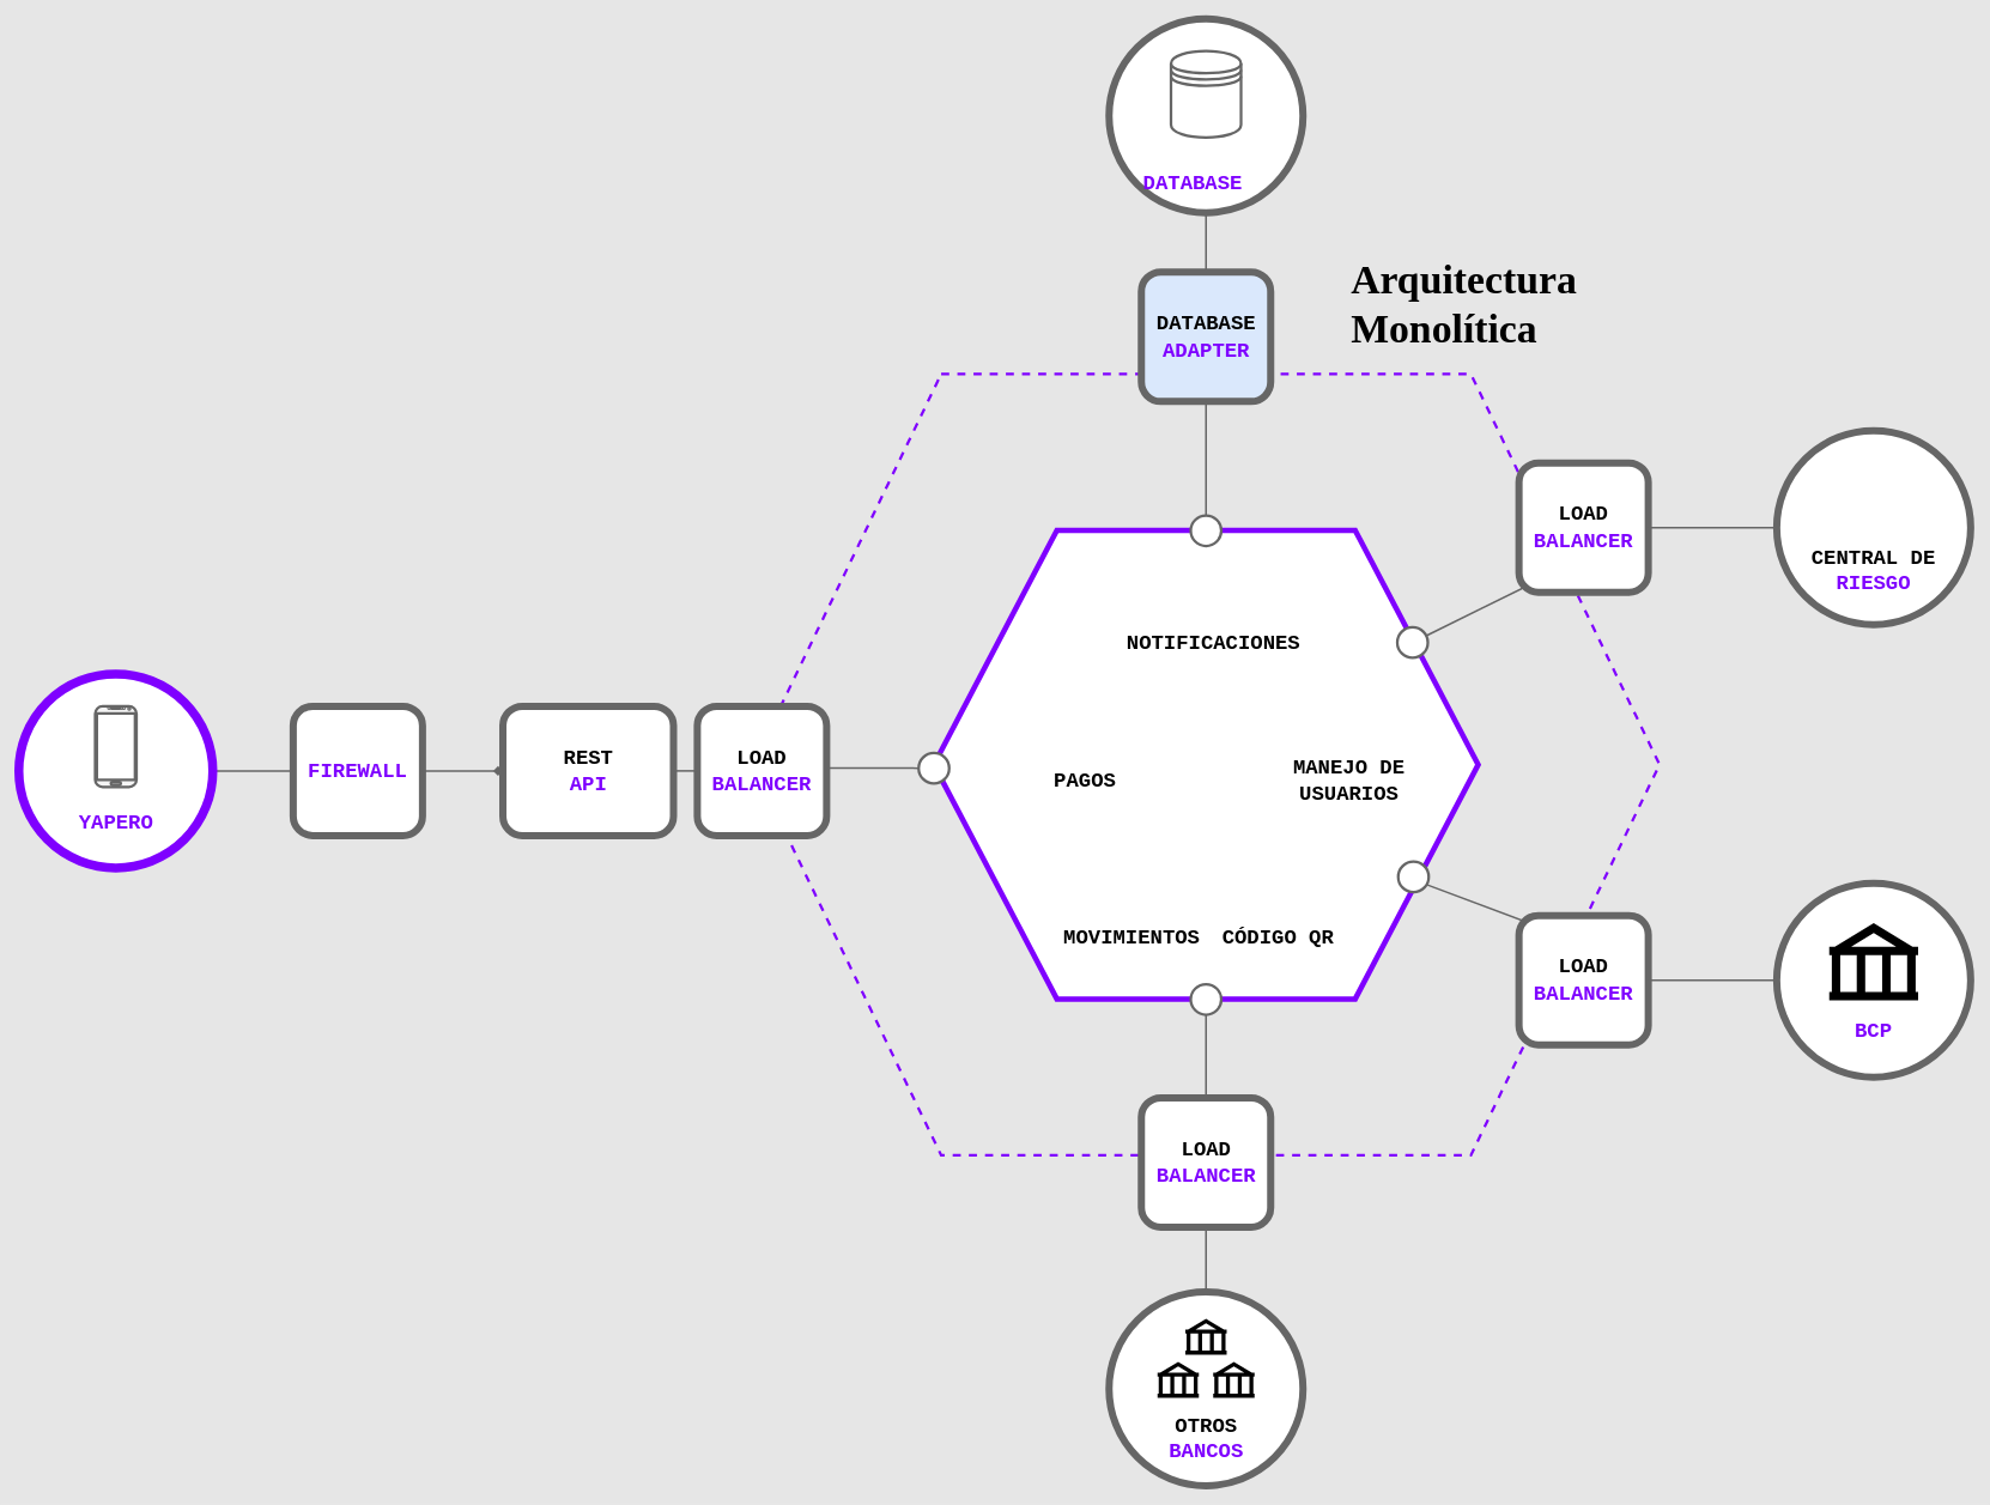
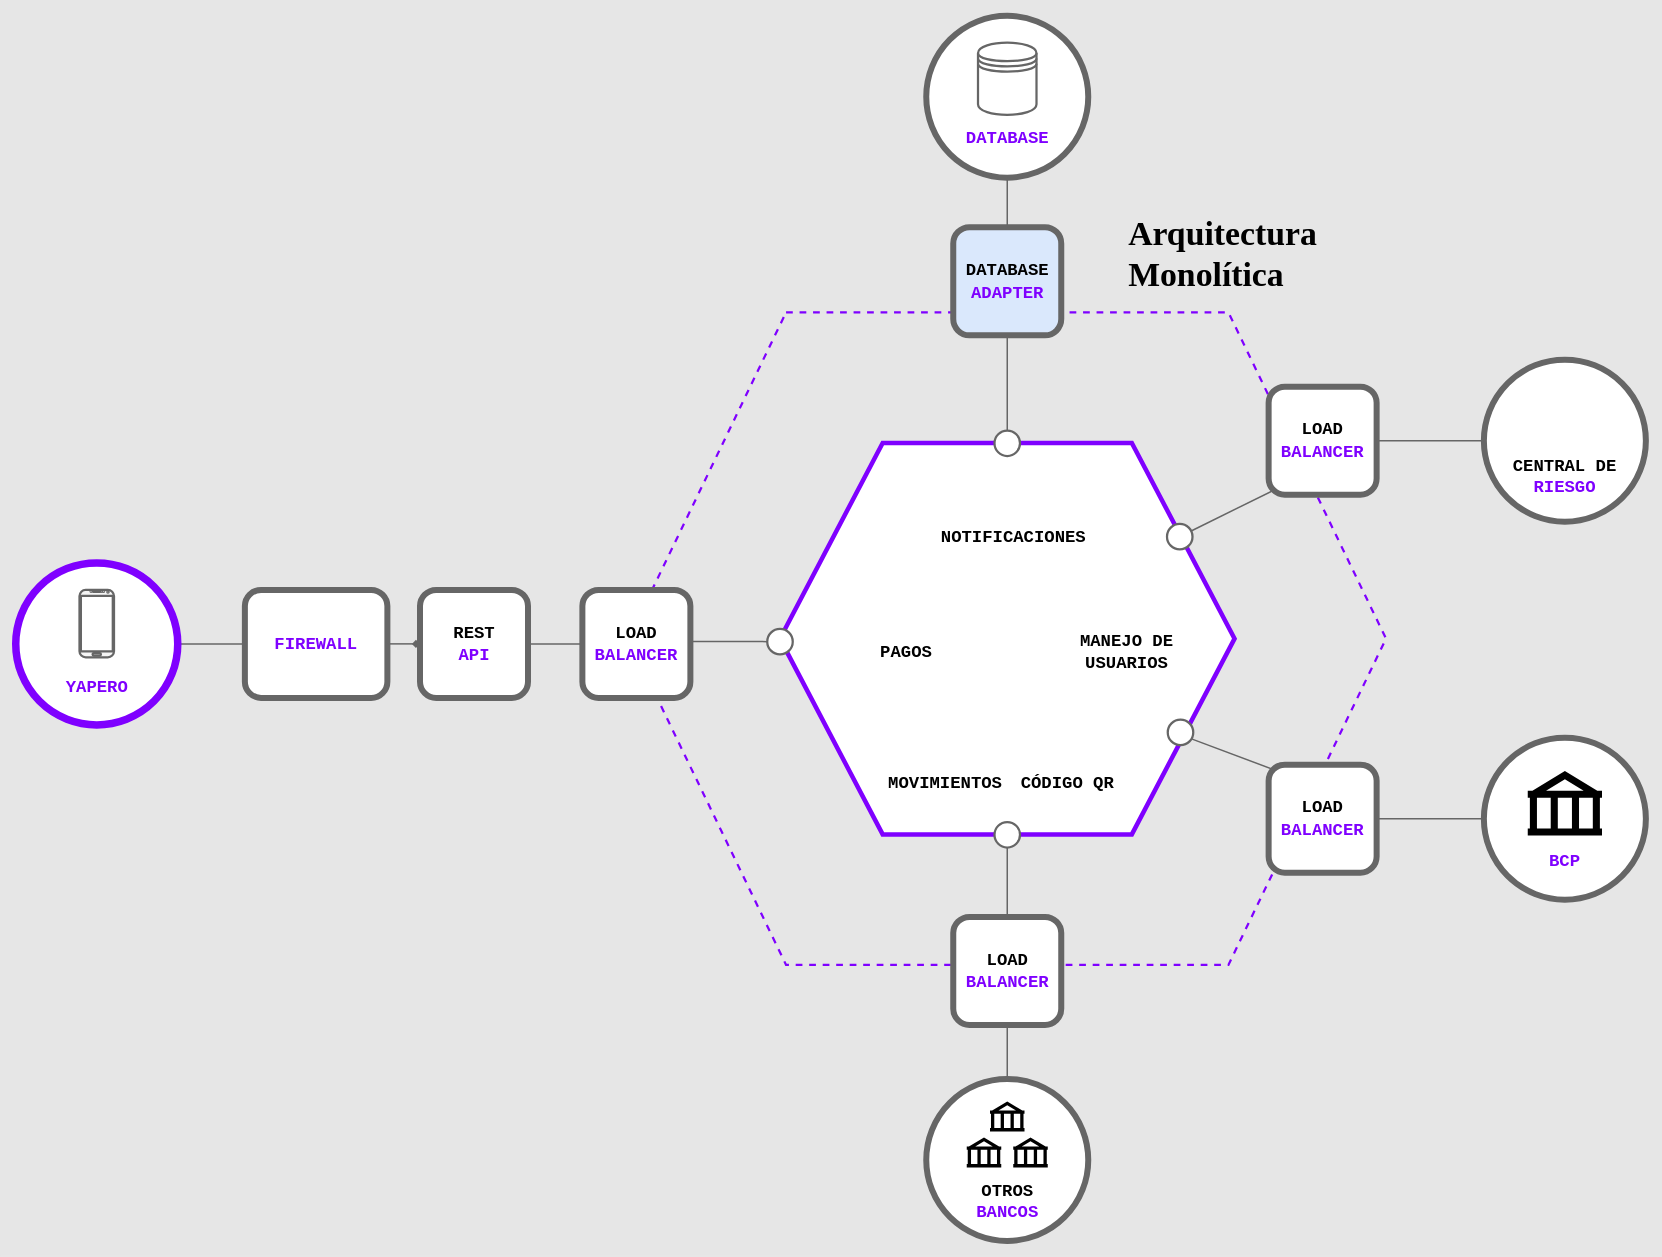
- <mxCell id="27" value="&lt;br&gt;&lt;font size=&quot;1&quot; face=&quot;Courier New&quot;&gt;&lt;b&gt;&lt;font style=&quot;font-size: 23px&quot;&gt;DATABASE&lt;/font&gt;&lt;/b&gt;&lt;/font&gt;" style="text;html=1;strokeColor=none;fillColor=none;align=center;verticalAlign=middle;whiteSpace=wrap;rounded=0;fontColor=#7F00FF;" vertex="1" parent="1"><mxGeometry x="1271.5" y="176.5" width="112" height="43" as="geometry" /></mxCell>
+ <mxCell id="27" value="&lt;br&gt;&lt;font size=&quot;1&quot; face=&quot;Courier New&quot;&gt;&lt;b&gt;&lt;font style=&quot;font-size: 23px&quot;&gt;DATABASE&lt;/font&gt;&lt;/b&gt;&lt;/font&gt;" style="text;html=1;strokeColor=none;fillColor=none;align=center;verticalAlign=middle;whiteSpace=wrap;rounded=0;fontColor=#7F00FF;" vertex="1" parent="1"><mxGeometry x="1286.5" y="156.5" width="112" height="43" as="geometry" /></mxCell>
- <mxCell id="21" value="&lt;div style=&quot;font-size: 23px&quot;&gt;&lt;b&gt;&lt;font style=&quot;font-size: 23px&quot; face=&quot;Courier New&quot;&gt;&lt;font color=&quot;#7F00FF&quot;&gt;FIREWALL&lt;/font&gt;&lt;br&gt;&lt;/font&gt;&lt;/b&gt;&lt;/div&gt;" style="whiteSpace=wrap;html=1;aspect=fixed;strokeColor=#666666;strokeWidth=8;fillColor=#ffffff;rounded=1;" vertex="1" parent="1"><mxGeometry x="326" y="786" width="144" height="144" as="geometry" /></mxCell>
+ <mxCell id="21" value="&lt;div style=&quot;font-size: 23px&quot;&gt;&lt;b&gt;&lt;font style=&quot;font-size: 23px&quot; face=&quot;Courier New&quot;&gt;&lt;font color=&quot;#7F00FF&quot;&gt;FIREWALL&lt;/font&gt;&lt;br&gt;&lt;/font&gt;&lt;/b&gt;&lt;/div&gt;" style="whiteSpace=wrap;html=1;aspect=fixed;strokeColor=#666666;strokeWidth=8;fillColor=#ffffff;rounded=1;" vertex="1" parent="1"><mxGeometry x="326" y="786" width="190" height="144" as="geometry" /></mxCell>
- <mxCell id="19" value="&lt;div style=&quot;font-size: 23px&quot;&gt;&lt;b&gt;&lt;font style=&quot;font-size: 23px&quot; face=&quot;Courier New&quot;&gt;REST&lt;/font&gt;&lt;/b&gt;&lt;/div&gt;&lt;div style=&quot;font-size: 23px&quot;&gt;&lt;b&gt;&lt;font style=&quot;font-size: 23px&quot; face=&quot;Courier New&quot;&gt;&lt;font color=&quot;#7F00FF&quot;&gt;API&lt;/font&gt;&lt;br&gt;&lt;/font&gt;&lt;/b&gt;&lt;/div&gt;" style="whiteSpace=wrap;html=1;aspect=fixed;strokeColor=#666666;strokeWidth=8;fillColor=#ffffff;rounded=1;" vertex="1" parent="1"><mxGeometry x="559.5" y="786" width="190" height="144" as="geometry" /></mxCell>
+ <mxCell id="19" value="&lt;div style=&quot;font-size: 23px&quot;&gt;&lt;b&gt;&lt;font style=&quot;font-size: 23px&quot; face=&quot;Courier New&quot;&gt;REST&lt;/font&gt;&lt;/b&gt;&lt;/div&gt;&lt;div style=&quot;font-size: 23px&quot;&gt;&lt;b&gt;&lt;font style=&quot;font-size: 23px&quot; face=&quot;Courier New&quot;&gt;&lt;font color=&quot;#7F00FF&quot;&gt;API&lt;/font&gt;&lt;br&gt;&lt;/font&gt;&lt;/b&gt;&lt;/div&gt;" style="whiteSpace=wrap;html=1;aspect=fixed;strokeColor=#666666;strokeWidth=8;fillColor=#ffffff;rounded=1;" vertex="1" parent="1"><mxGeometry x="559.5" y="786" width="144" height="144" as="geometry" /></mxCell>
